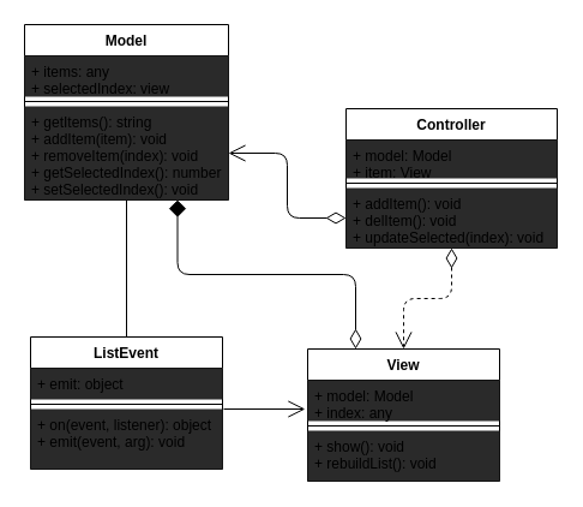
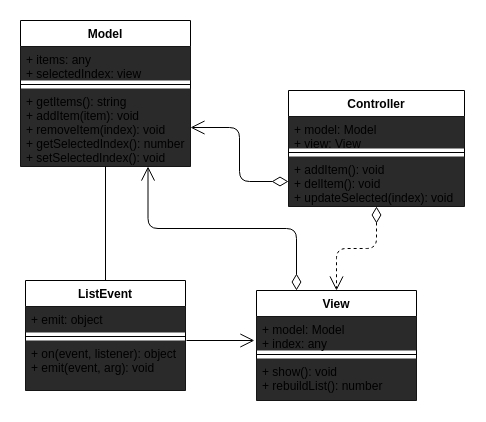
- <mxCell id="15" value="+ model: Model&#10;+ item: View" style="text;strokeColor=none;align=left;verticalAlign=top;spacingLeft=4;spacingRight=4;overflow=hidden;rotatable=0;points=[[0,0.5],[1,0.5]];portConstraint=eastwest;fillColor=#2a2a2a;" parent="14" vertex="1"><mxGeometry y="26" width="176" height="32" as="geometry" /></mxCell>
+ <mxCell id="15" value="+ model: Model&#10;+ view: View" style="text;strokeColor=none;align=left;verticalAlign=top;spacingLeft=4;spacingRight=4;overflow=hidden;rotatable=0;points=[[0,0.5],[1,0.5]];portConstraint=eastwest;fillColor=#2a2a2a;" parent="14" vertex="1"><mxGeometry y="26" width="176" height="32" as="geometry" /></mxCell>
- <mxCell id="20" value="1" style="endArrow=diamond;html=1;endSize=12;startArrow=diamondThin;startSize=14;startFill=0;edgeStyle=orthogonalEdgeStyle;align=left;verticalAlign=bottom;exitX=0.25;exitY=0;exitDx=0;exitDy=0;entryX=0.75;entryY=1;entryDx=0;entryDy=0;noLabel=1;fontColor=none;" parent="1" source="10" target="6" edge="1"><mxGeometry x="-1" y="3" relative="1" as="geometry"><mxPoint x="166" y="220" as="sourcePoint" /><mxPoint x="326" y="220" as="targetPoint" /><Array as="points"><mxPoint x="296" y="228" /><mxPoint x="148" y="228" /></Array></mxGeometry></mxCell>
+ <mxCell id="20" value="1" style="endArrow=open;html=1;endSize=12;startArrow=diamondThin;startSize=14;startFill=0;edgeStyle=orthogonalEdgeStyle;align=left;verticalAlign=bottom;exitX=0.25;exitY=0;exitDx=0;exitDy=0;entryX=0.75;entryY=1;entryDx=0;entryDy=0;noLabel=1;fontColor=none;" parent="1" source="10" target="6" edge="1"><mxGeometry x="-1" y="3" relative="1" as="geometry"><mxPoint x="166" y="220" as="sourcePoint" /><mxPoint x="326" y="220" as="targetPoint" /><Array as="points"><mxPoint x="296" y="228" /><mxPoint x="148" y="228" /></Array></mxGeometry></mxCell>
- <mxCell id="13" value="+ show(): void&#10;+ rebuildList(): void" style="text;strokeColor=none;align=left;verticalAlign=top;spacingLeft=4;spacingRight=4;overflow=hidden;rotatable=0;points=[[0,0.5],[1,0.5]];portConstraint=eastwest;fillColor=#2a2a2a;" parent="10" vertex="1"><mxGeometry y="68" width="160" height="42" as="geometry" /></mxCell>
+ <mxCell id="13" value="+ show(): void&#10;+ rebuildList(): number" style="text;strokeColor=none;align=left;verticalAlign=top;spacingLeft=4;spacingRight=4;overflow=hidden;rotatable=0;points=[[0,0.5],[1,0.5]];portConstraint=eastwest;fillColor=#2a2a2a;" parent="10" vertex="1"><mxGeometry y="68" width="160" height="42" as="geometry" /></mxCell>
